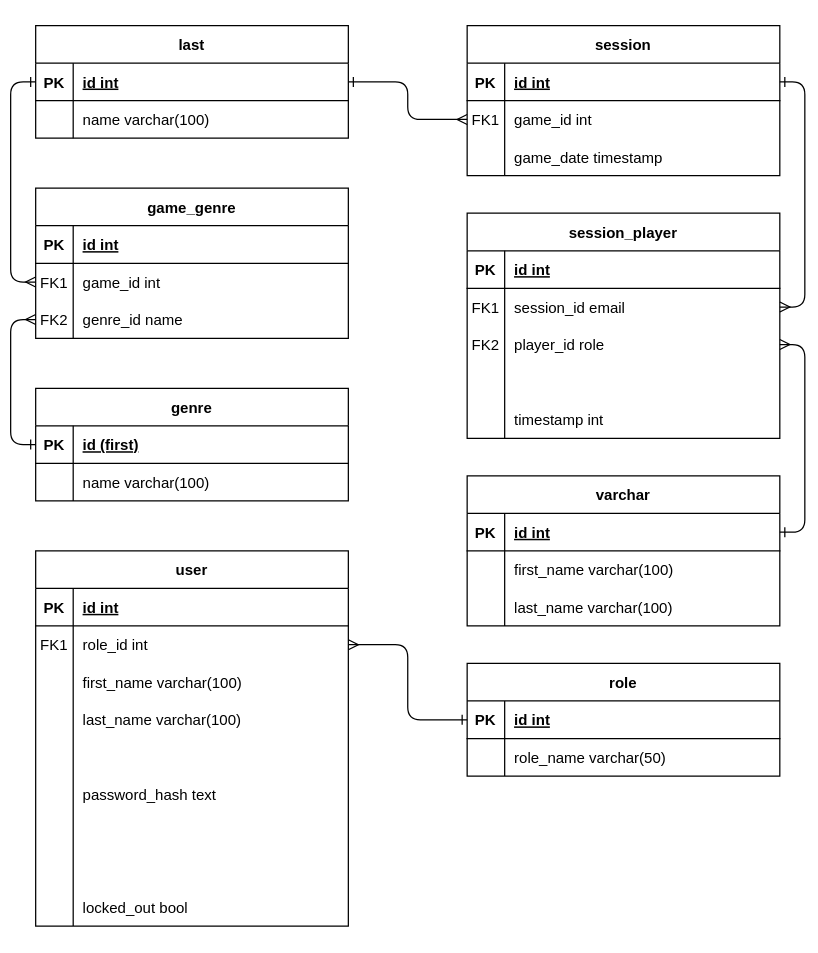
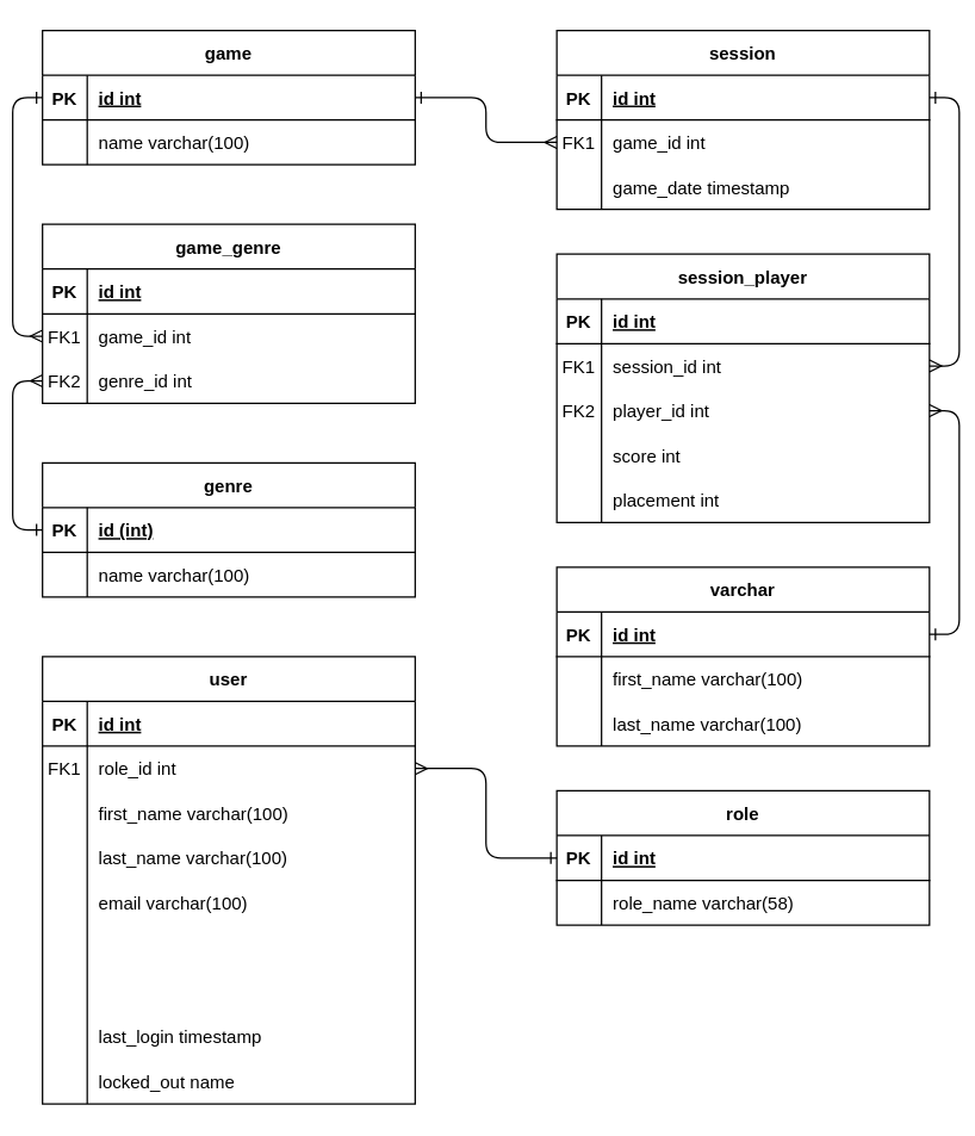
- <mxCell id="2" value="last" style="shape=table;startSize=30;container=1;collapsible=1;childLayout=tableLayout;fixedRows=1;rowLines=0;fontStyle=1;align=center;resizeLast=1;" vertex="1" parent="1"><mxGeometry x="20" y="20" width="250" height="90" as="geometry" /></mxCell>
+ <mxCell id="2" value="game" style="shape=table;startSize=30;container=1;collapsible=1;childLayout=tableLayout;fixedRows=1;rowLines=0;fontStyle=1;align=center;resizeLast=1;" vertex="1" parent="1"><mxGeometry x="20" y="20" width="250" height="90" as="geometry" /></mxCell>
- <mxCell id="54" value="session_id email" style="shape=partialRectangle;overflow=hidden;connectable=0;fillColor=none;top=0;left=0;bottom=0;right=0;align=left;spacingLeft=6;" vertex="1" parent="52"><mxGeometry x="30" width="220" height="30" as="geometry"><mxRectangle width="220" height="30" as="alternateBounds" /></mxGeometry></mxCell>
+ <mxCell id="54" value="session_id int" style="shape=partialRectangle;overflow=hidden;connectable=0;fillColor=none;top=0;left=0;bottom=0;right=0;align=left;spacingLeft=6;" vertex="1" parent="52"><mxGeometry x="30" width="220" height="30" as="geometry"><mxRectangle width="220" height="30" as="alternateBounds" /></mxGeometry></mxCell>
- <mxCell id="25" value="genre_id name" style="shape=partialRectangle;overflow=hidden;connectable=0;fillColor=none;top=0;left=0;bottom=0;right=0;align=left;spacingLeft=6;" vertex="1" parent="23"><mxGeometry x="30" width="220" height="30" as="geometry"><mxRectangle width="220" height="30" as="alternateBounds" /></mxGeometry></mxCell>
+ <mxCell id="25" value="genre_id int" style="shape=partialRectangle;overflow=hidden;connectable=0;fillColor=none;top=0;left=0;bottom=0;right=0;align=left;spacingLeft=6;" vertex="1" parent="23"><mxGeometry x="30" width="220" height="30" as="geometry"><mxRectangle width="220" height="30" as="alternateBounds" /></mxGeometry></mxCell>
- <mxCell id="57" value="player_id role" style="shape=partialRectangle;overflow=hidden;connectable=0;fillColor=none;top=0;left=0;bottom=0;right=0;align=left;spacingLeft=6;" vertex="1" parent="55"><mxGeometry x="30" width="220" height="30" as="geometry"><mxRectangle width="220" height="30" as="alternateBounds" /></mxGeometry></mxCell>
+ <mxCell id="57" value="player_id int" style="shape=partialRectangle;overflow=hidden;connectable=0;fillColor=none;top=0;left=0;bottom=0;right=0;align=left;spacingLeft=6;" vertex="1" parent="55"><mxGeometry x="30" width="220" height="30" as="geometry"><mxRectangle width="220" height="30" as="alternateBounds" /></mxGeometry></mxCell>
+ <mxCell id="60" value="score int" style="shape=partialRectangle;overflow=hidden;connectable=0;fillColor=none;top=0;left=0;bottom=0;right=0;align=left;spacingLeft=6;" vertex="1" parent="58"><mxGeometry x="30" width="220" height="30" as="geometry"><mxRectangle width="220" height="30" as="alternateBounds" /></mxGeometry></mxCell>
- <mxCell id="63" value="timestamp int" style="shape=partialRectangle;overflow=hidden;connectable=0;fillColor=none;top=0;left=0;bottom=0;right=0;align=left;spacingLeft=6;" vertex="1" parent="61"><mxGeometry x="30" width="220" height="30" as="geometry"><mxRectangle width="220" height="30" as="alternateBounds" /></mxGeometry></mxCell>
+ <mxCell id="63" value="placement int" style="shape=partialRectangle;overflow=hidden;connectable=0;fillColor=none;top=0;left=0;bottom=0;right=0;align=left;spacingLeft=6;" vertex="1" parent="61"><mxGeometry x="30" width="220" height="30" as="geometry"><mxRectangle width="220" height="30" as="alternateBounds" /></mxGeometry></mxCell>
- <mxCell id="12" value="id (first)" style="shape=partialRectangle;overflow=hidden;connectable=0;fillColor=none;top=0;left=0;bottom=0;right=0;align=left;spacingLeft=6;fontStyle=5;" vertex="1" parent="10"><mxGeometry x="30" width="220" height="30" as="geometry"><mxRectangle width="220" height="30" as="alternateBounds" /></mxGeometry></mxCell>
+ <mxCell id="12" value="id (int)" style="shape=partialRectangle;overflow=hidden;connectable=0;fillColor=none;top=0;left=0;bottom=0;right=0;align=left;spacingLeft=6;fontStyle=5;" vertex="1" parent="10"><mxGeometry x="30" width="220" height="30" as="geometry"><mxRectangle width="220" height="30" as="alternateBounds" /></mxGeometry></mxCell>
+ <mxCell id="88" value="email varchar(100)" style="shape=partialRectangle;overflow=hidden;connectable=0;fillColor=none;top=0;left=0;bottom=0;right=0;align=left;spacingLeft=6;" vertex="1" parent="86"><mxGeometry x="30" width="220" height="30" as="geometry"><mxRectangle width="220" height="30" as="alternateBounds" /></mxGeometry></mxCell>
- <mxCell id="72" value="role_name varchar(50)" style="shape=partialRectangle;overflow=hidden;connectable=0;fillColor=none;top=0;left=0;bottom=0;right=0;align=left;spacingLeft=6;" vertex="1" parent="70"><mxGeometry x="30" width="220" height="30" as="geometry"><mxRectangle width="220" height="30" as="alternateBounds" /></mxGeometry></mxCell>
+ <mxCell id="72" value="role_name varchar(58)" style="shape=partialRectangle;overflow=hidden;connectable=0;fillColor=none;top=0;left=0;bottom=0;right=0;align=left;spacingLeft=6;" vertex="1" parent="70"><mxGeometry x="30" width="220" height="30" as="geometry"><mxRectangle width="220" height="30" as="alternateBounds" /></mxGeometry></mxCell>
- <mxCell id="91" value="password_hash text" style="shape=partialRectangle;overflow=hidden;connectable=0;fillColor=none;top=0;left=0;bottom=0;right=0;align=left;spacingLeft=6;" vertex="1" parent="89"><mxGeometry x="30" width="220" height="30" as="geometry"><mxRectangle width="220" height="30" as="alternateBounds" /></mxGeometry></mxCell>
+ <mxCell id="96" value="last_login timestamp" style="shape=partialRectangle;overflow=hidden;connectable=0;fillColor=none;top=0;left=0;bottom=0;right=0;align=left;spacingLeft=6;" vertex="1" parent="94"><mxGeometry x="30" width="220" height="30" as="geometry"><mxRectangle width="220" height="30" as="alternateBounds" /></mxGeometry></mxCell>
- <mxCell id="99" value="locked_out bool" style="shape=partialRectangle;overflow=hidden;connectable=0;fillColor=none;top=0;left=0;bottom=0;right=0;align=left;spacingLeft=6;" vertex="1" parent="97"><mxGeometry x="30" width="220" height="30" as="geometry"><mxRectangle width="220" height="30" as="alternateBounds" /></mxGeometry></mxCell>
+ <mxCell id="99" value="locked_out name" style="shape=partialRectangle;overflow=hidden;connectable=0;fillColor=none;top=0;left=0;bottom=0;right=0;align=left;spacingLeft=6;" vertex="1" parent="97"><mxGeometry x="30" width="220" height="30" as="geometry"><mxRectangle width="220" height="30" as="alternateBounds" /></mxGeometry></mxCell>
